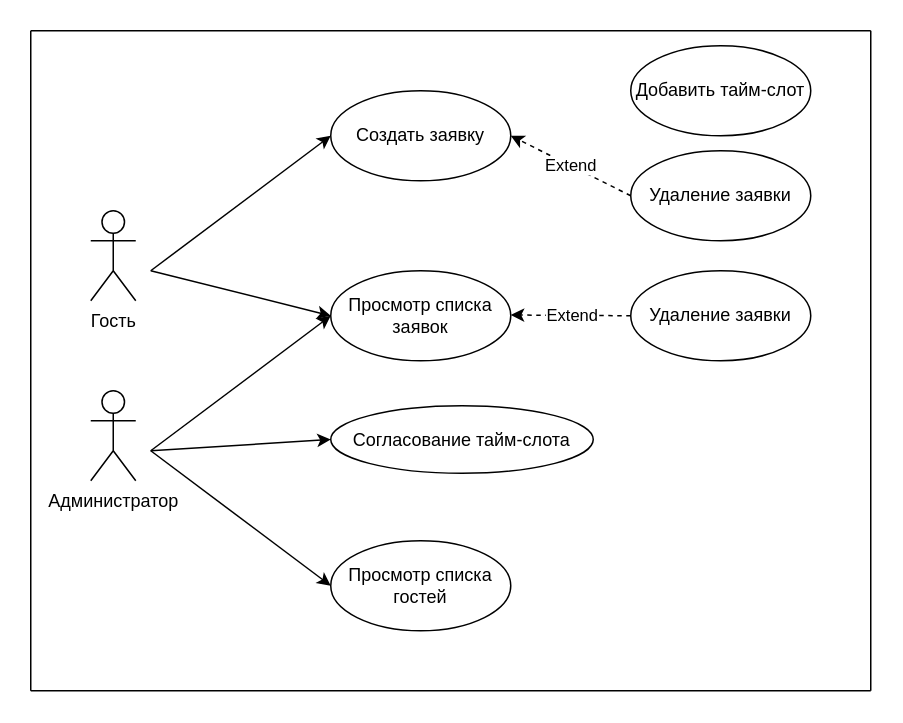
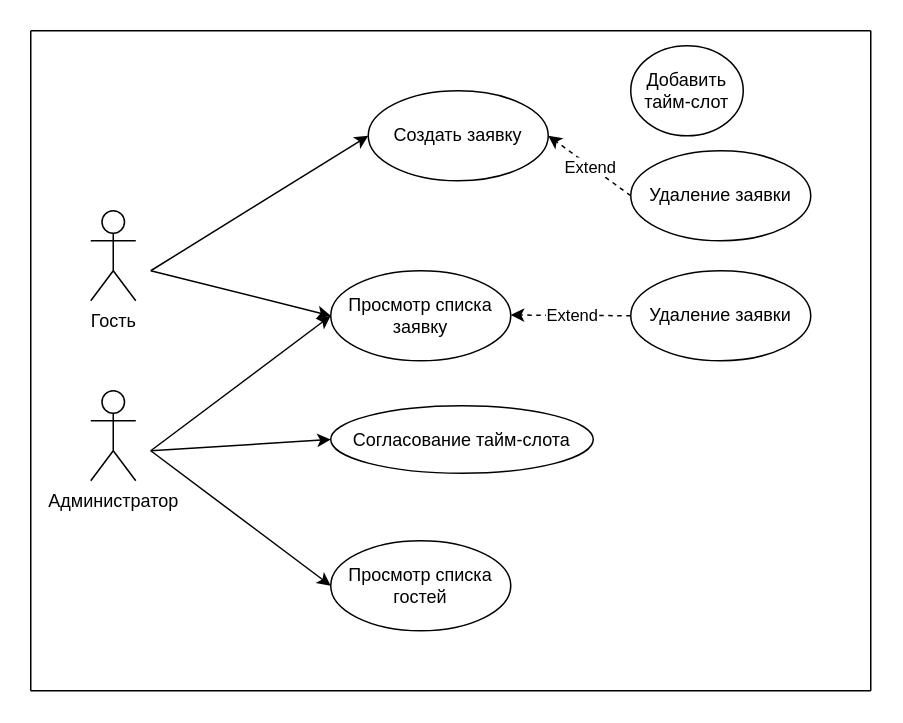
- <mxCell id="9" value="Добавить тайм-слот" style="ellipse;whiteSpace=wrap;html=1;" parent="1" vertex="1"><mxGeometry x="420" y="30" width="120" height="60" as="geometry" /></mxCell>
+ <mxCell id="9" value="Добавить тайм-слот" style="ellipse;whiteSpace=wrap;html=1;" parent="1" vertex="1"><mxGeometry x="420" y="30" width="75" height="60" as="geometry" /></mxCell>
- <mxCell id="8" value="Создать заявку" style="ellipse;whiteSpace=wrap;html=1;" parent="1" vertex="1"><mxGeometry x="220" y="60" width="120" height="60" as="geometry" /></mxCell>
+ <mxCell id="8" value="Создать заявку" style="ellipse;whiteSpace=wrap;html=1;" parent="1" vertex="1"><mxGeometry x="245" y="60" width="120" height="60" as="geometry" /></mxCell>
- <mxCell id="10" value="Просмотр списка заявок" style="ellipse;whiteSpace=wrap;html=1;" parent="1" vertex="1"><mxGeometry x="220" y="180" width="120" height="60" as="geometry" /></mxCell>
+ <mxCell id="10" value="Просмотр списка заявку" style="ellipse;whiteSpace=wrap;html=1;" parent="1" vertex="1"><mxGeometry x="220" y="180" width="120" height="60" as="geometry" /></mxCell>
